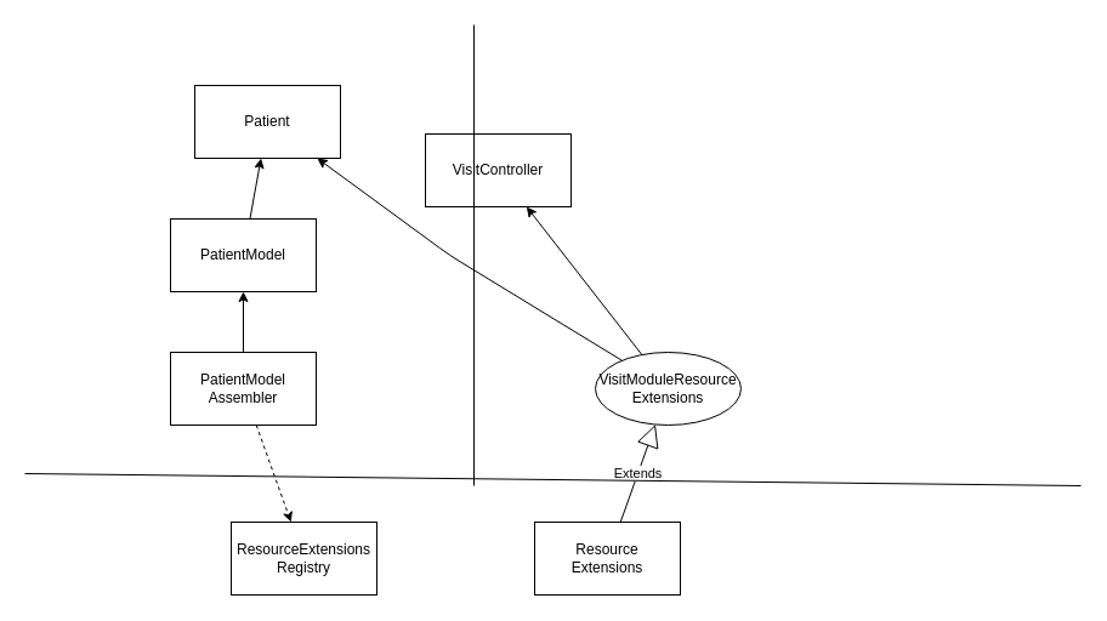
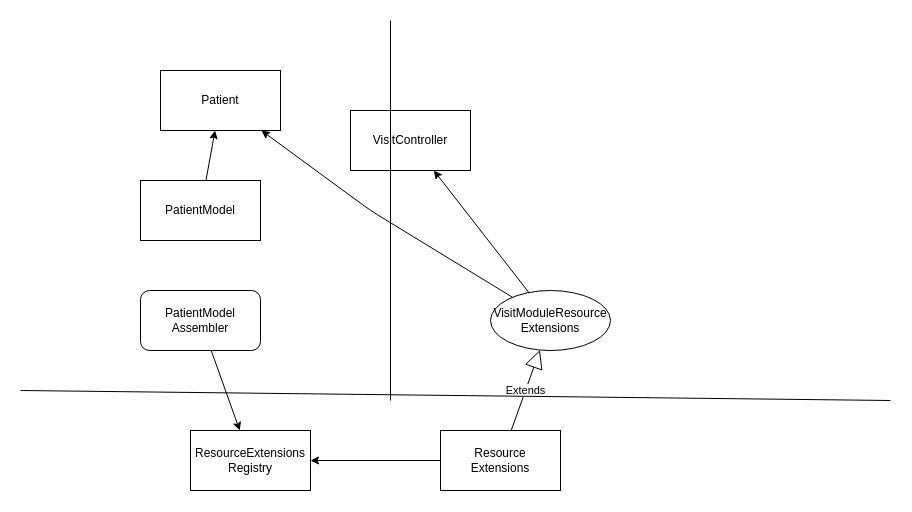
- <mxCell id="12" value="" style="endArrow=classic;html=1;" edge="1" parent="1" source="4" target="3"><mxGeometry width="50" height="50" relative="1" as="geometry"><mxPoint x="320" y="280" as="sourcePoint" /><mxPoint x="370" y="230" as="targetPoint" /></mxGeometry></mxCell>
- <mxCell id="4" value="PatientModel&lt;br&gt;Assembler" style="rounded=0;whiteSpace=wrap;html=1;" vertex="1" parent="1"><mxGeometry x="140" y="290" width="120" height="60" as="geometry" /></mxCell>
+ <mxCell id="4" value="PatientModel&lt;br&gt;Assembler" style="whiteSpace=wrap;html=1;rounded=1;" vertex="1" parent="1"><mxGeometry x="140" y="290" width="120" height="60" as="geometry" /></mxCell>
- <mxCell id="10" value="" style="endArrow=classic;html=1;dashed=1;" edge="1" parent="1" source="4" target="5"><mxGeometry width="50" height="50" relative="1" as="geometry"><mxPoint x="320" y="370" as="sourcePoint" /><mxPoint x="370" y="320" as="targetPoint" /></mxGeometry></mxCell>
+ <mxCell id="10" value="" style="endArrow=classic;html=1;" edge="1" parent="1" source="4" target="5"><mxGeometry width="50" height="50" relative="1" as="geometry"><mxPoint x="320" y="370" as="sourcePoint" /><mxPoint x="370" y="320" as="targetPoint" /></mxGeometry></mxCell>
+ <mxCell id="9" value="" style="endArrow=classic;html=1;" edge="1" parent="1" source="6" target="5"><mxGeometry width="50" height="50" relative="1" as="geometry"><mxPoint x="430" y="520" as="sourcePoint" /><mxPoint x="480" y="470" as="targetPoint" /></mxGeometry></mxCell>
